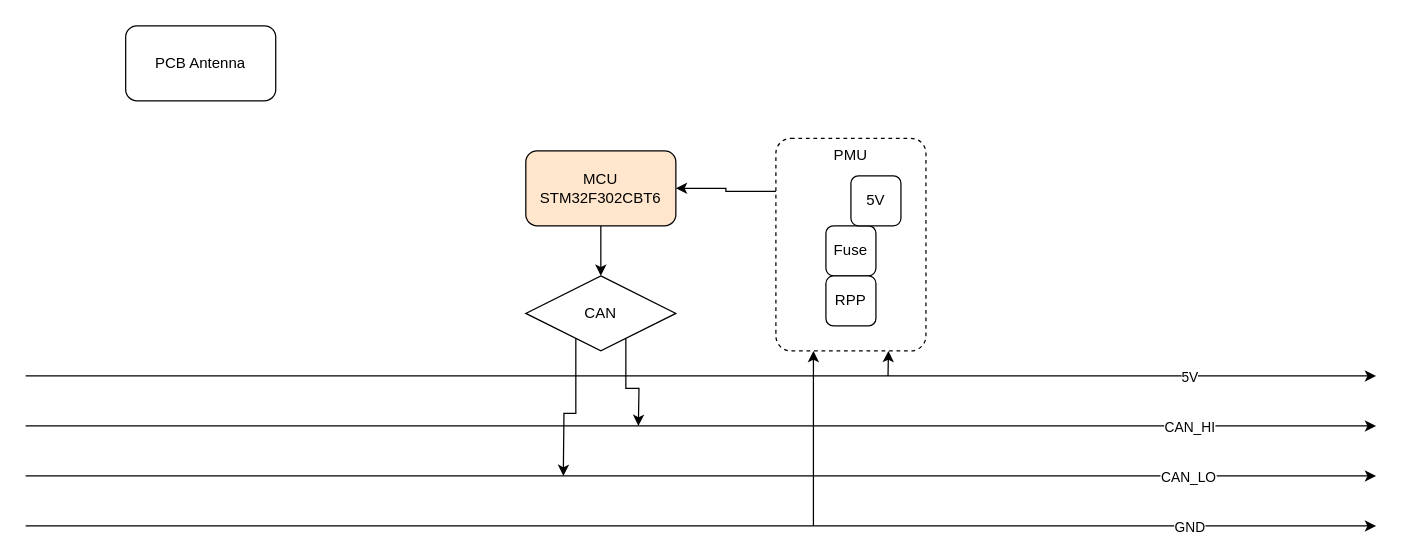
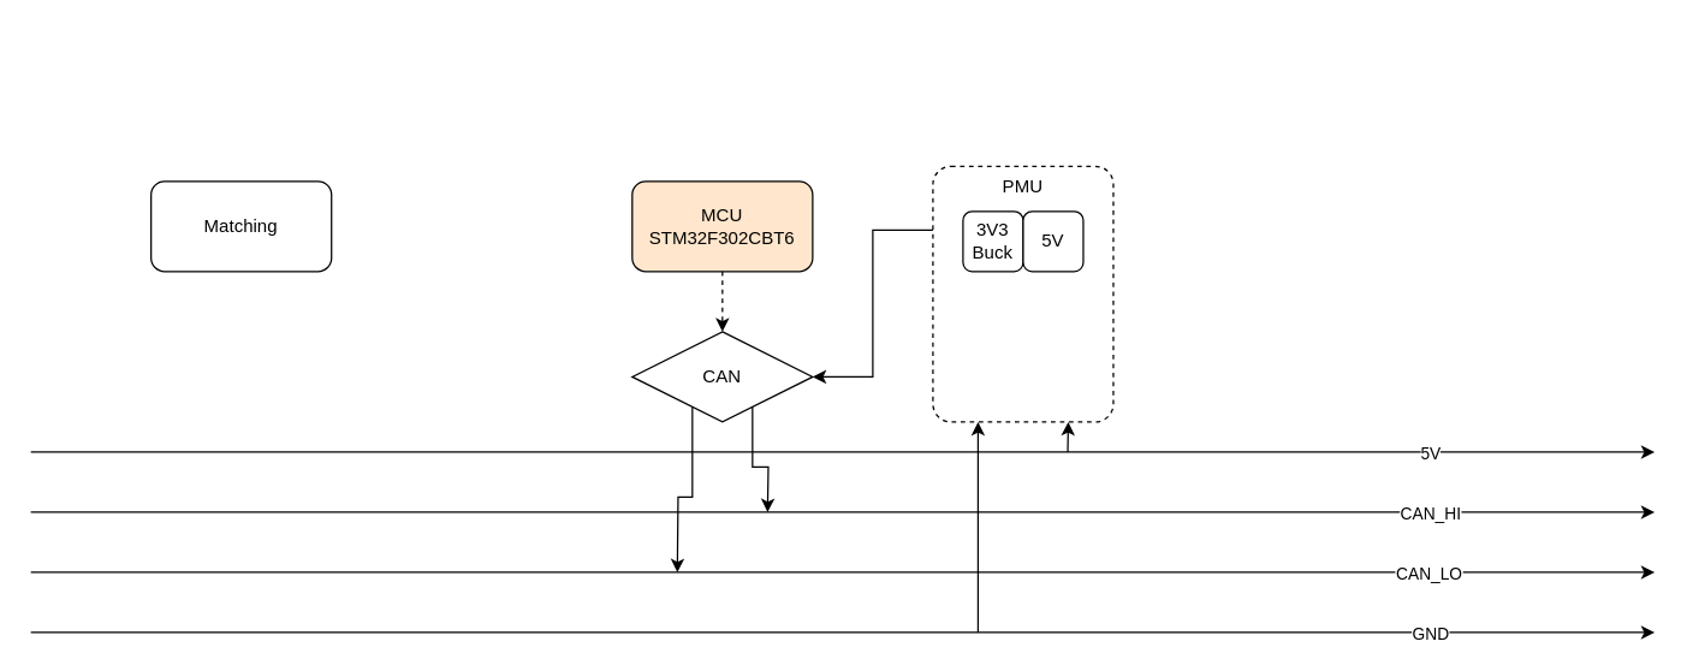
- <mxCell id="8" value="PCB Antenna" style="rounded=1;whiteSpace=wrap;html=1;" vertex="1" parent="1"><mxGeometry x="100" y="20" width="120" height="60" as="geometry" /></mxCell>
+ <mxCell id="4" value="Matching" style="rounded=1;whiteSpace=wrap;html=1;" vertex="1" parent="1"><mxGeometry x="100" y="120" width="120" height="60" as="geometry" /></mxCell>
- <mxCell id="19" style="edgeStyle=orthogonalEdgeStyle;rounded=0;orthogonalLoop=1;jettySize=auto;html=1;exitX=0;exitY=0.25;exitDx=0;exitDy=0;entryX=1;entryY=0.5;entryDx=0;entryDy=0;startArrow=none;startFill=0;endArrow=classic;endFill=1;" edge="1" parent="1" source="20" target="3"><mxGeometry relative="1" as="geometry" /></mxCell>
+ <mxCell id="19" style="edgeStyle=orthogonalEdgeStyle;rounded=0;orthogonalLoop=1;jettySize=auto;html=1;exitX=0;exitY=0.25;exitDx=0;exitDy=0;startArrow=none;startFill=0;endArrow=classic;endFill=1;" edge="1" parent="1" source="20" target="7"><mxGeometry relative="1" as="geometry" /></mxCell>
+ <mxCell id="21" value="3V3 Buck" style="rounded=1;whiteSpace=wrap;html=1;fillColor=default;" vertex="1" parent="1"><mxGeometry x="640" y="140" width="40" height="40" as="geometry" /></mxCell>
- <mxCell id="2" style="edgeStyle=orthogonalEdgeStyle;rounded=0;orthogonalLoop=1;jettySize=auto;html=1;exitX=0.5;exitY=1;exitDx=0;exitDy=0;entryX=0.5;entryY=0;entryDx=0;entryDy=0;" edge="1" parent="1" source="3" target="7"><mxGeometry relative="1" as="geometry" /></mxCell>
+ <mxCell id="2" style="edgeStyle=orthogonalEdgeStyle;rounded=0;orthogonalLoop=1;jettySize=auto;html=1;exitX=0.5;exitY=1;exitDx=0;exitDy=0;entryX=0.5;entryY=0;entryDx=0;entryDy=0;dashed=1;" edge="1" parent="1" source="3" target="7"><mxGeometry relative="1" as="geometry" /></mxCell>
- <mxCell id="22" value="Fuse" style="rounded=1;whiteSpace=wrap;html=1;fillColor=default;" vertex="1" parent="1"><mxGeometry x="660" y="180" width="40" height="40" as="geometry" /></mxCell>
- <mxCell id="23" value="RPP" style="rounded=1;whiteSpace=wrap;html=1;fillColor=default;" vertex="1" parent="1"><mxGeometry x="660" y="220" width="40" height="40" as="geometry" /></mxCell>
